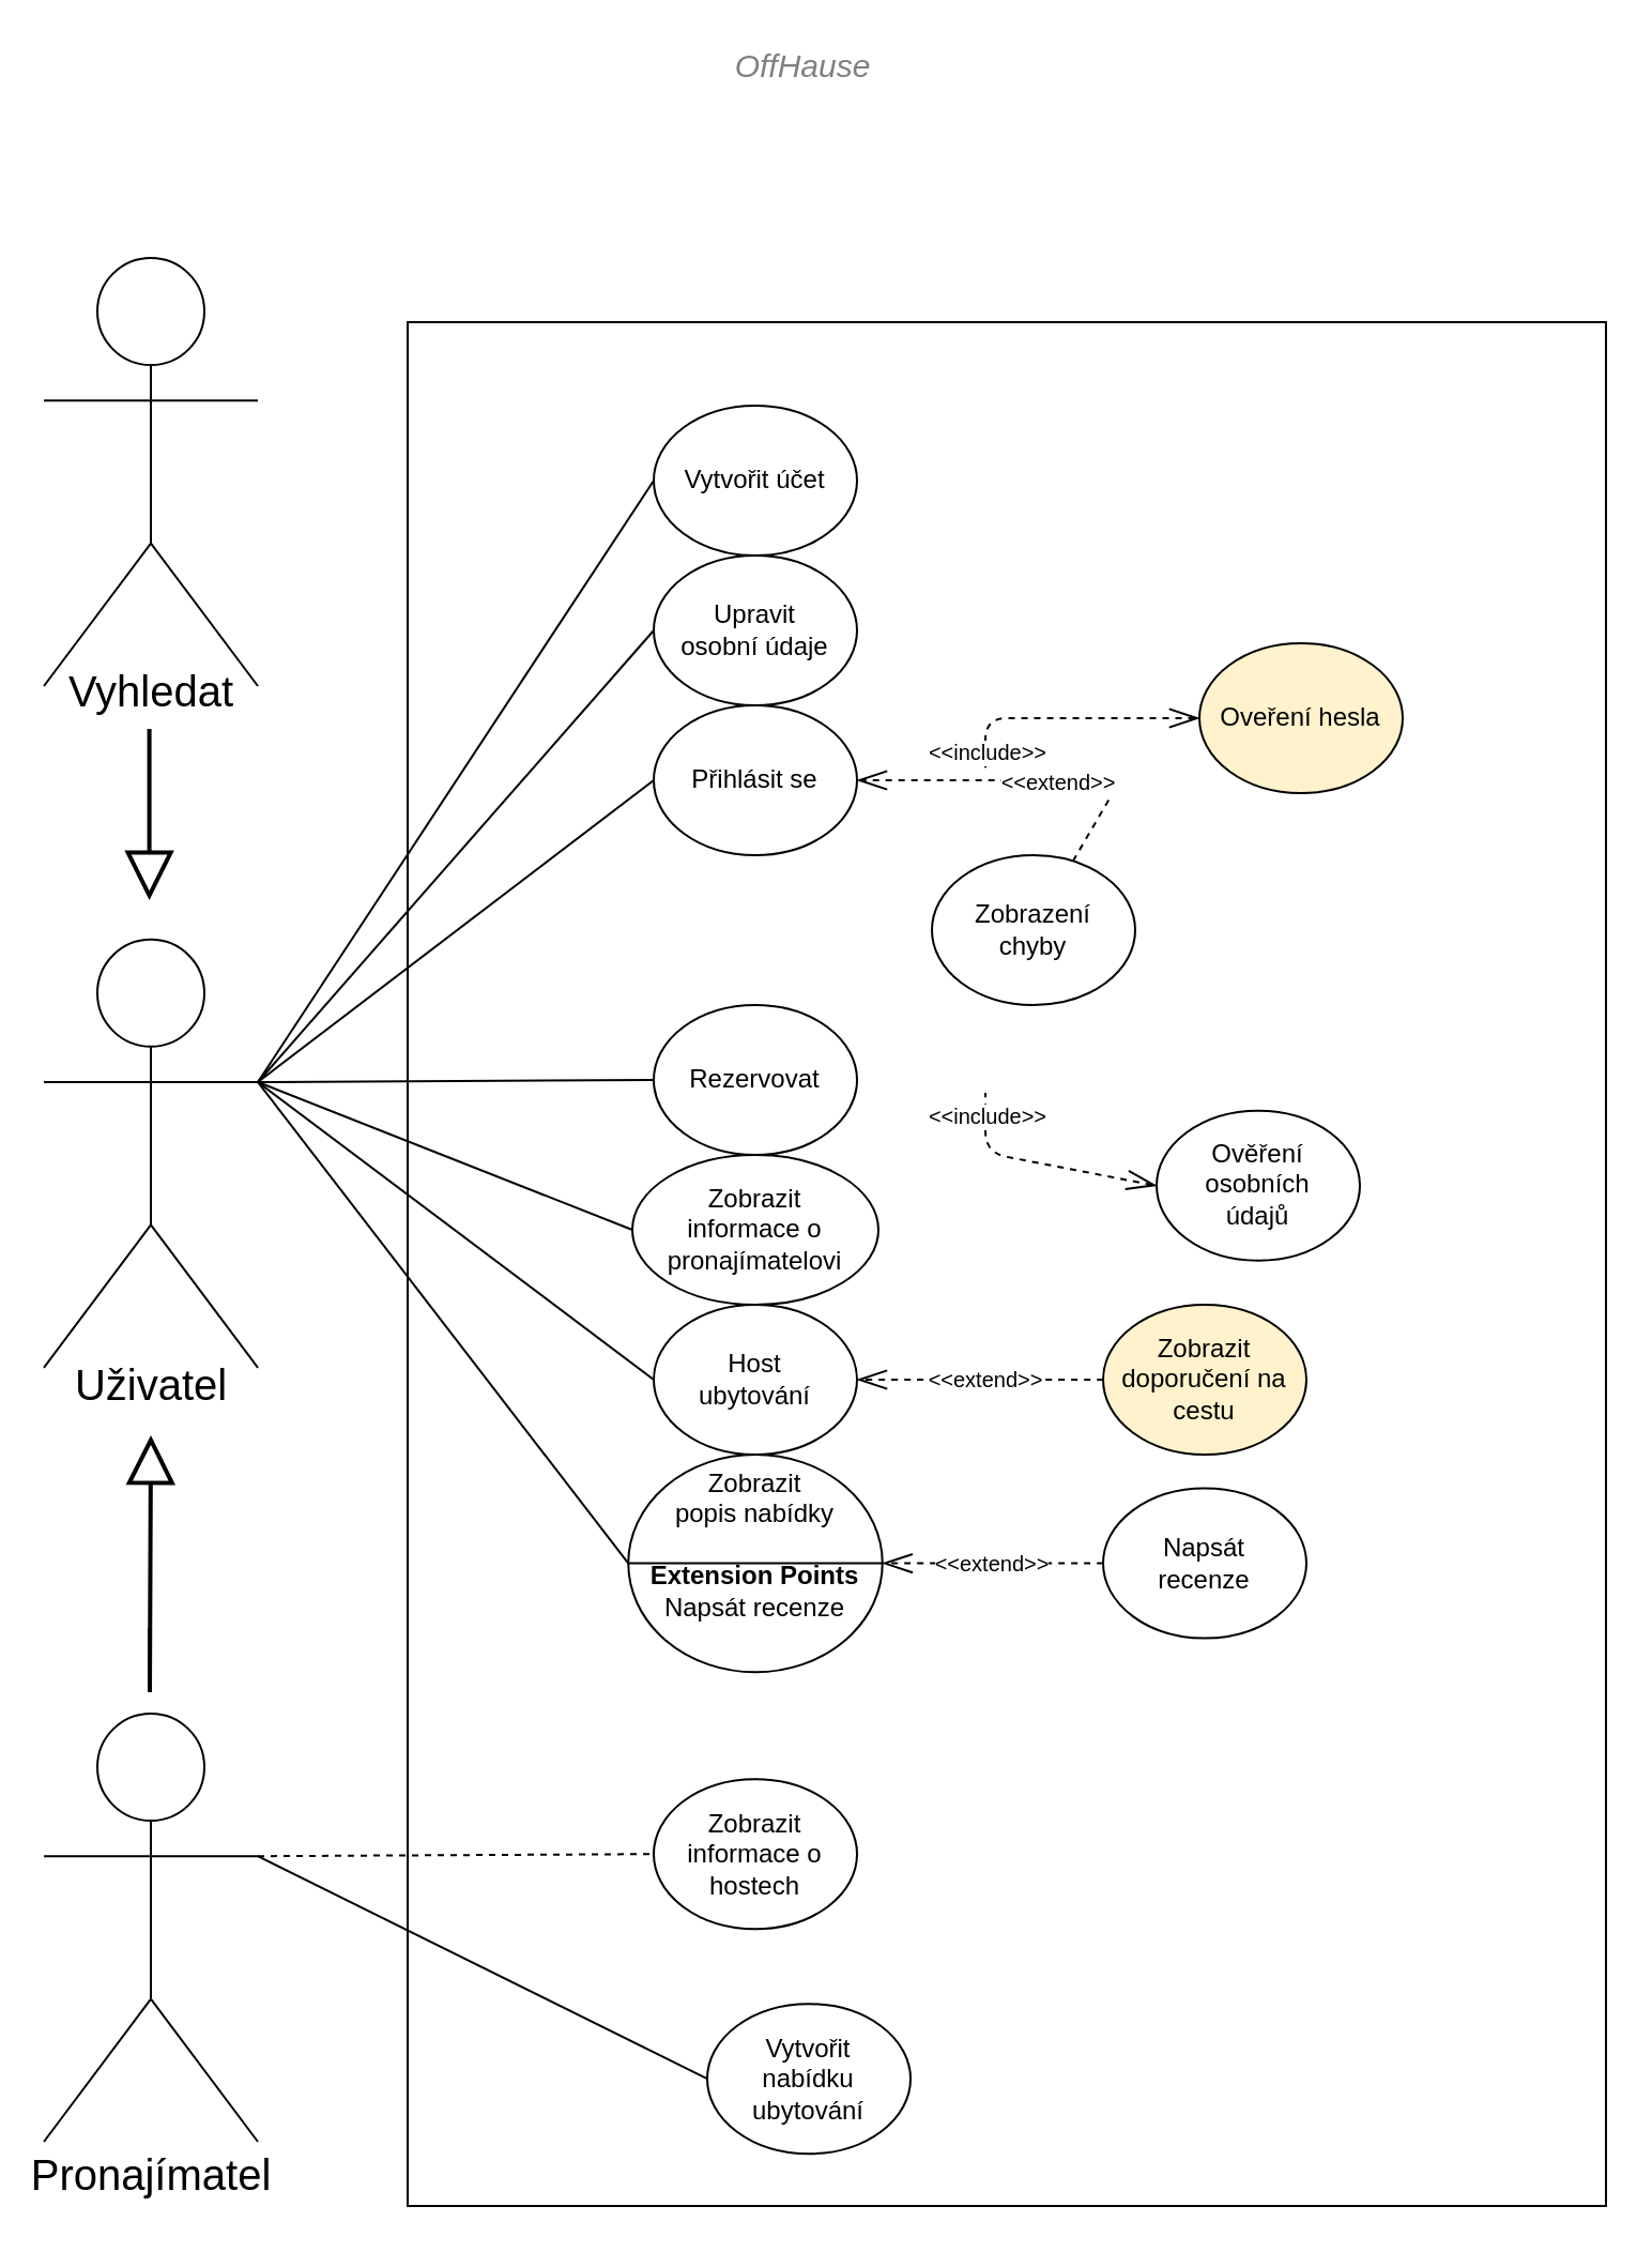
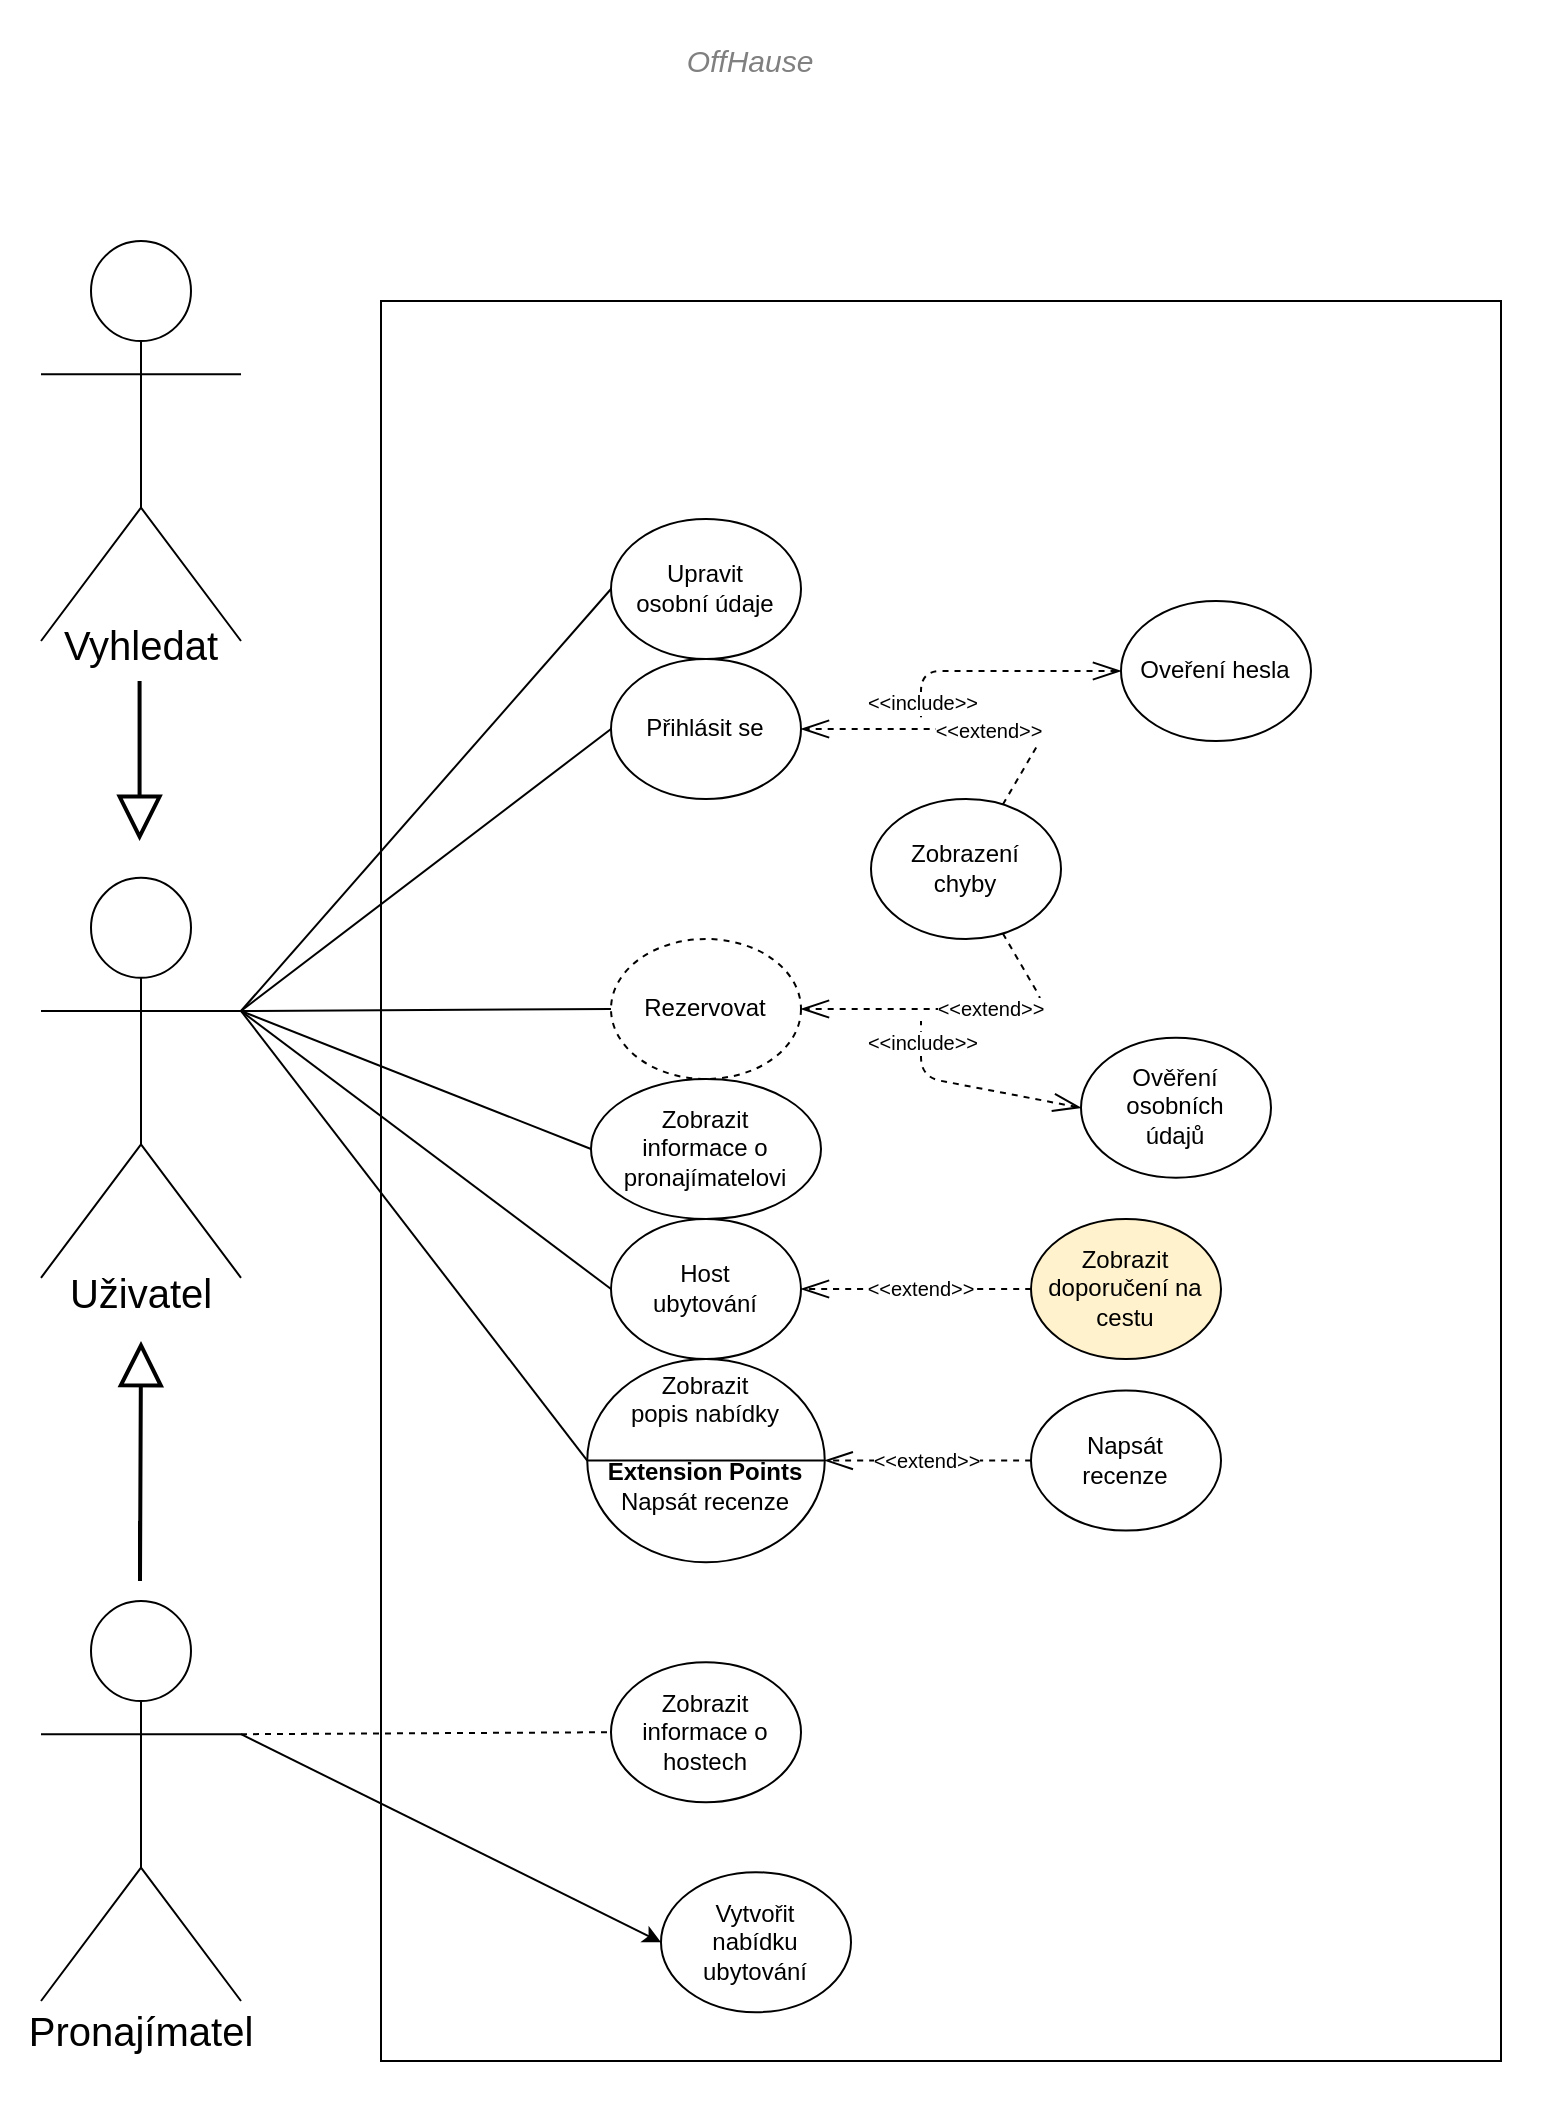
- <mxCell id="8" value="Vytvořit účet" style="ellipse;whiteSpace=wrap;html=1;" vertex="1" parent="1"><mxGeometry x="305" y="189" width="95" height="70" as="geometry" /></mxCell>
- <mxCell id="28" value="Oveření hesla" style="ellipse;whiteSpace=wrap;html=1;fillColor=#fff2cc;" vertex="1" parent="1"><mxGeometry x="560" y="300" width="95" height="70" as="geometry" /></mxCell>
+ <mxCell id="28" value="Oveření hesla" style="ellipse;whiteSpace=wrap;html=1;" vertex="1" parent="1"><mxGeometry x="560" y="300" width="95" height="70" as="geometry" /></mxCell>
- <mxCell id="17" value="" style="endArrow=none;html=1;strokeWidth=1;exitX=1;exitY=0.333;exitDx=0;exitDy=0;exitPerimeter=0;entryX=0;entryY=0.5;entryDx=0;entryDy=0;" edge="1" parent="1" source="2" target="8"><mxGeometry width="50" height="50" relative="1" as="geometry"><mxPoint x="130" y="210" as="sourcePoint" /><mxPoint x="180" y="160" as="targetPoint" /></mxGeometry></mxCell>
- <mxCell id="11" value="Rezervovat" style="ellipse;whiteSpace=wrap;html=1;" vertex="1" parent="1"><mxGeometry x="305" y="469" width="95" height="70" as="geometry" /></mxCell>
+ <mxCell id="11" value="Rezervovat" style="ellipse;whiteSpace=wrap;html=1;dashed=1;" vertex="1" parent="1"><mxGeometry x="305" y="469" width="95" height="70" as="geometry" /></mxCell>
+ <mxCell id="31" style="edgeStyle=none;rounded=1;sketch=0;jumpStyle=none;jumpSize=6;orthogonalLoop=1;jettySize=auto;html=1;entryX=1;entryY=0.5;entryDx=0;entryDy=0;shadow=0;dashed=1;labelBackgroundColor=#ffffff;startArrow=none;startFill=0;sourcePerimeterSpacing=0;endArrow=openThin;endFill=0;endSize=12;targetPerimeterSpacing=0;strokeWidth=1;fontSize=10;" edge="1" parent="1" source="33" target="11"><mxGeometry relative="1" as="geometry"><Array as="points"><mxPoint x="523" y="504" /></Array></mxGeometry></mxCell>
+ <mxCell id="32" value="&amp;lt;&amp;lt;extend&amp;gt;&amp;gt;" style="edgeLabel;html=1;align=center;verticalAlign=middle;resizable=0;points=[];fontSize=10;" vertex="1" connectable="0" parent="31"><mxGeometry x="-0.079" y="1" relative="1" as="geometry"><mxPoint x="4.41" y="-1.61" as="offset" /></mxGeometry></mxCell>
- <mxCell id="25" value="" style="endArrow=none;html=1;strokeWidth=1;exitX=1;exitY=0.333;exitDx=0;exitDy=0;exitPerimeter=0;entryX=0;entryY=0.5;entryDx=0;entryDy=0;" edge="1" parent="1" source="4" target="16"><mxGeometry width="50" height="50" relative="1" as="geometry"><mxPoint x="210" y="595.057" as="sourcePoint" /><mxPoint x="390" y="283.39" as="targetPoint" /></mxGeometry></mxCell>
+ <mxCell id="25" value="" style="endArrow=classic;html=1;strokeWidth=1;exitX=1;exitY=0.333;exitDx=0;exitDy=0;exitPerimeter=0;entryX=0;entryY=0.5;entryDx=0;entryDy=0;" edge="1" parent="1" source="4" target="16"><mxGeometry width="50" height="50" relative="1" as="geometry"><mxPoint x="210" y="595.057" as="sourcePoint" /><mxPoint x="390" y="283.39" as="targetPoint" /></mxGeometry></mxCell>
